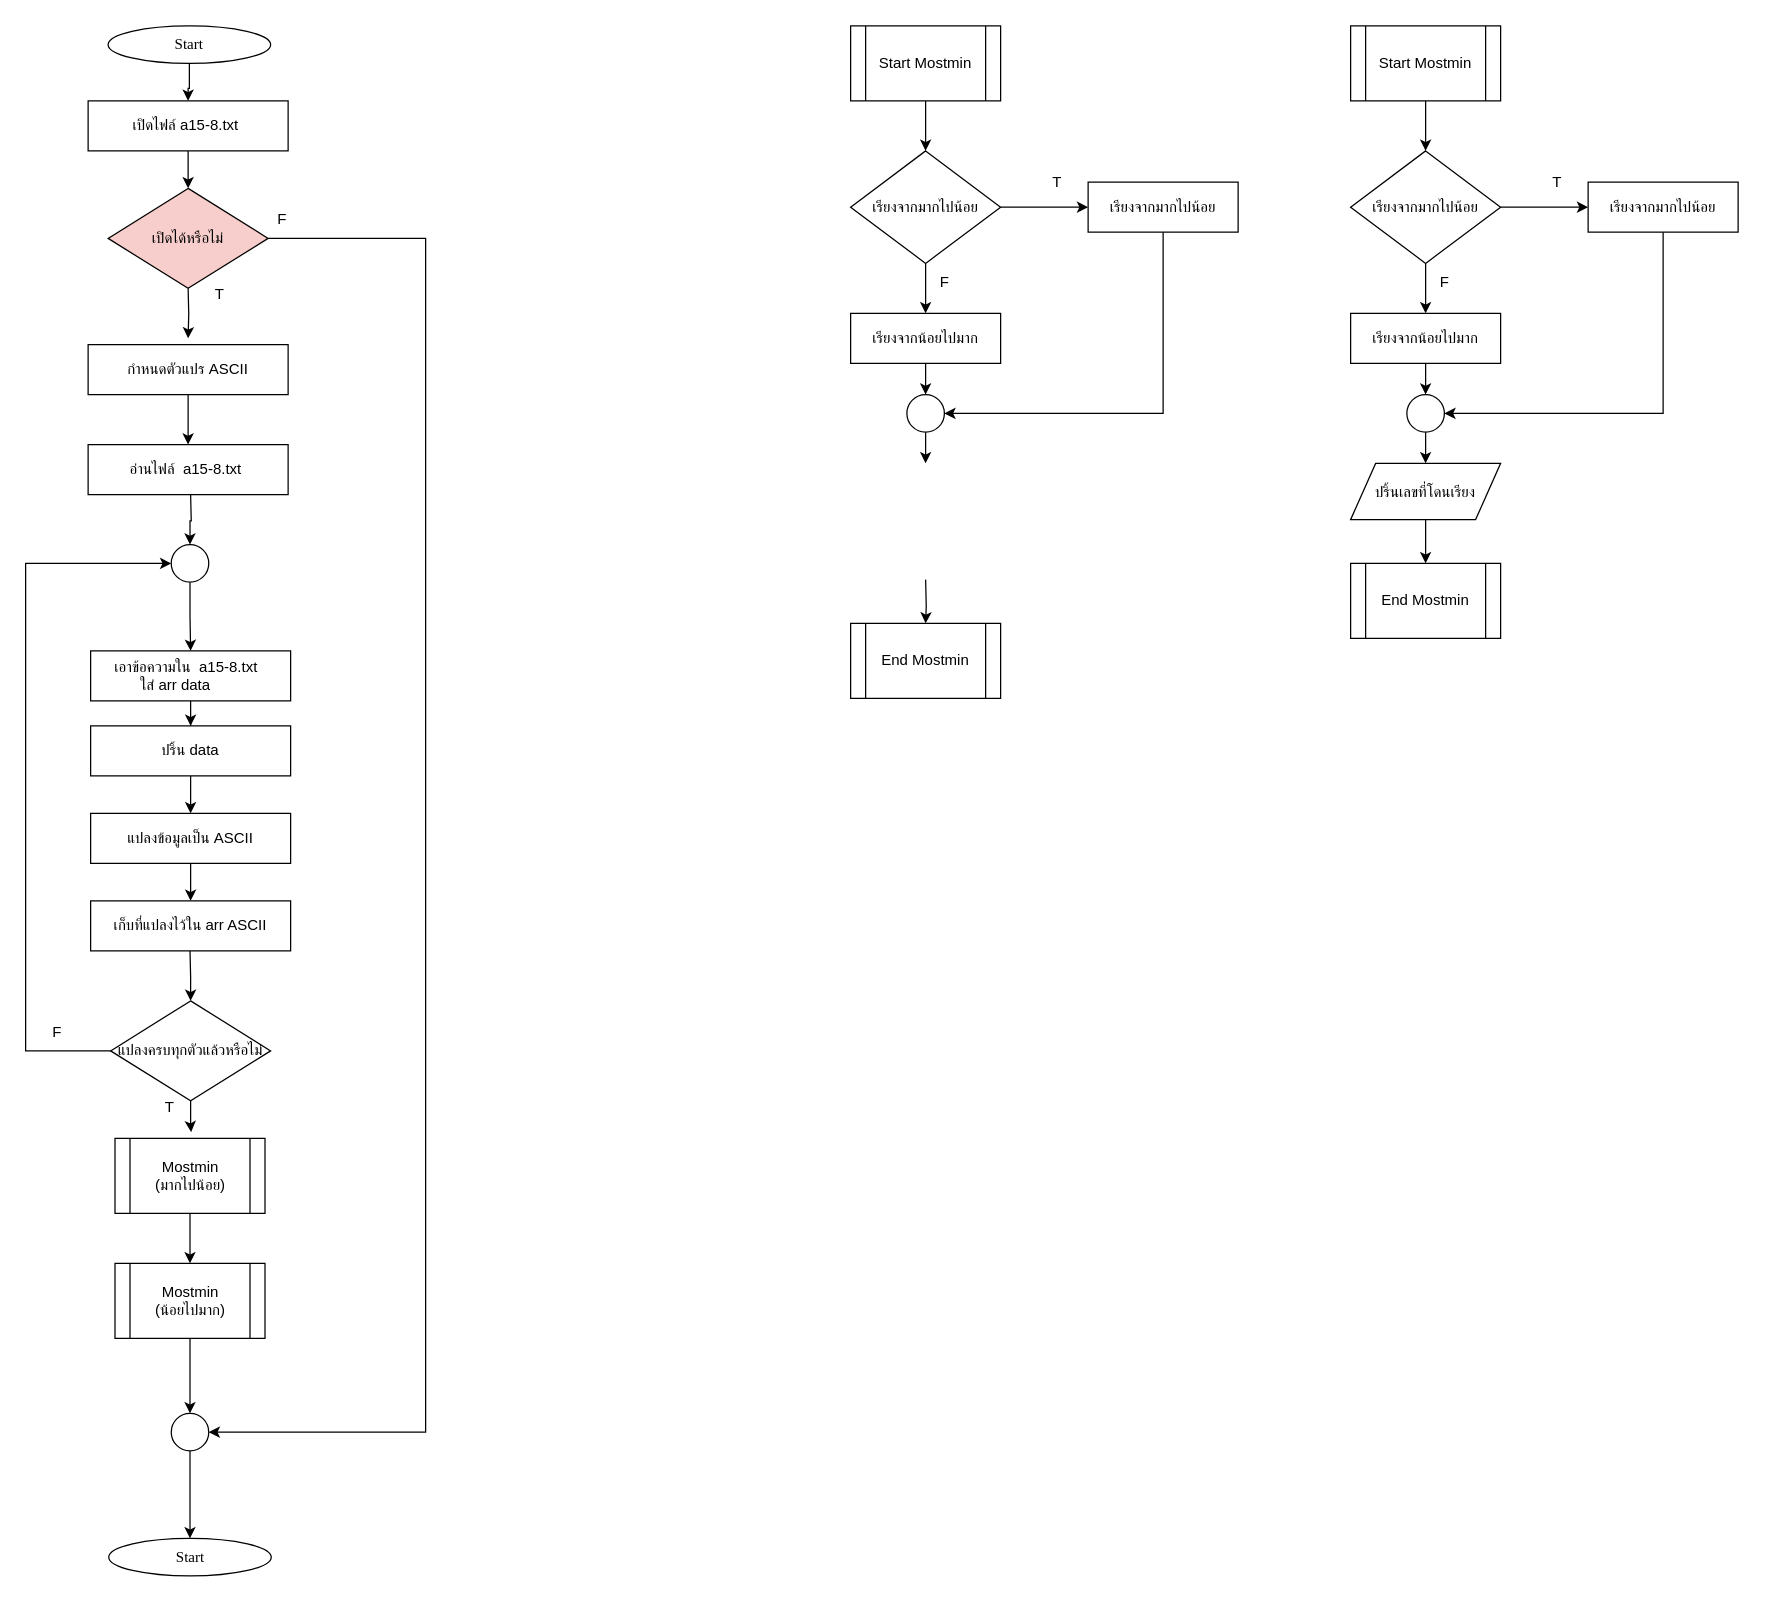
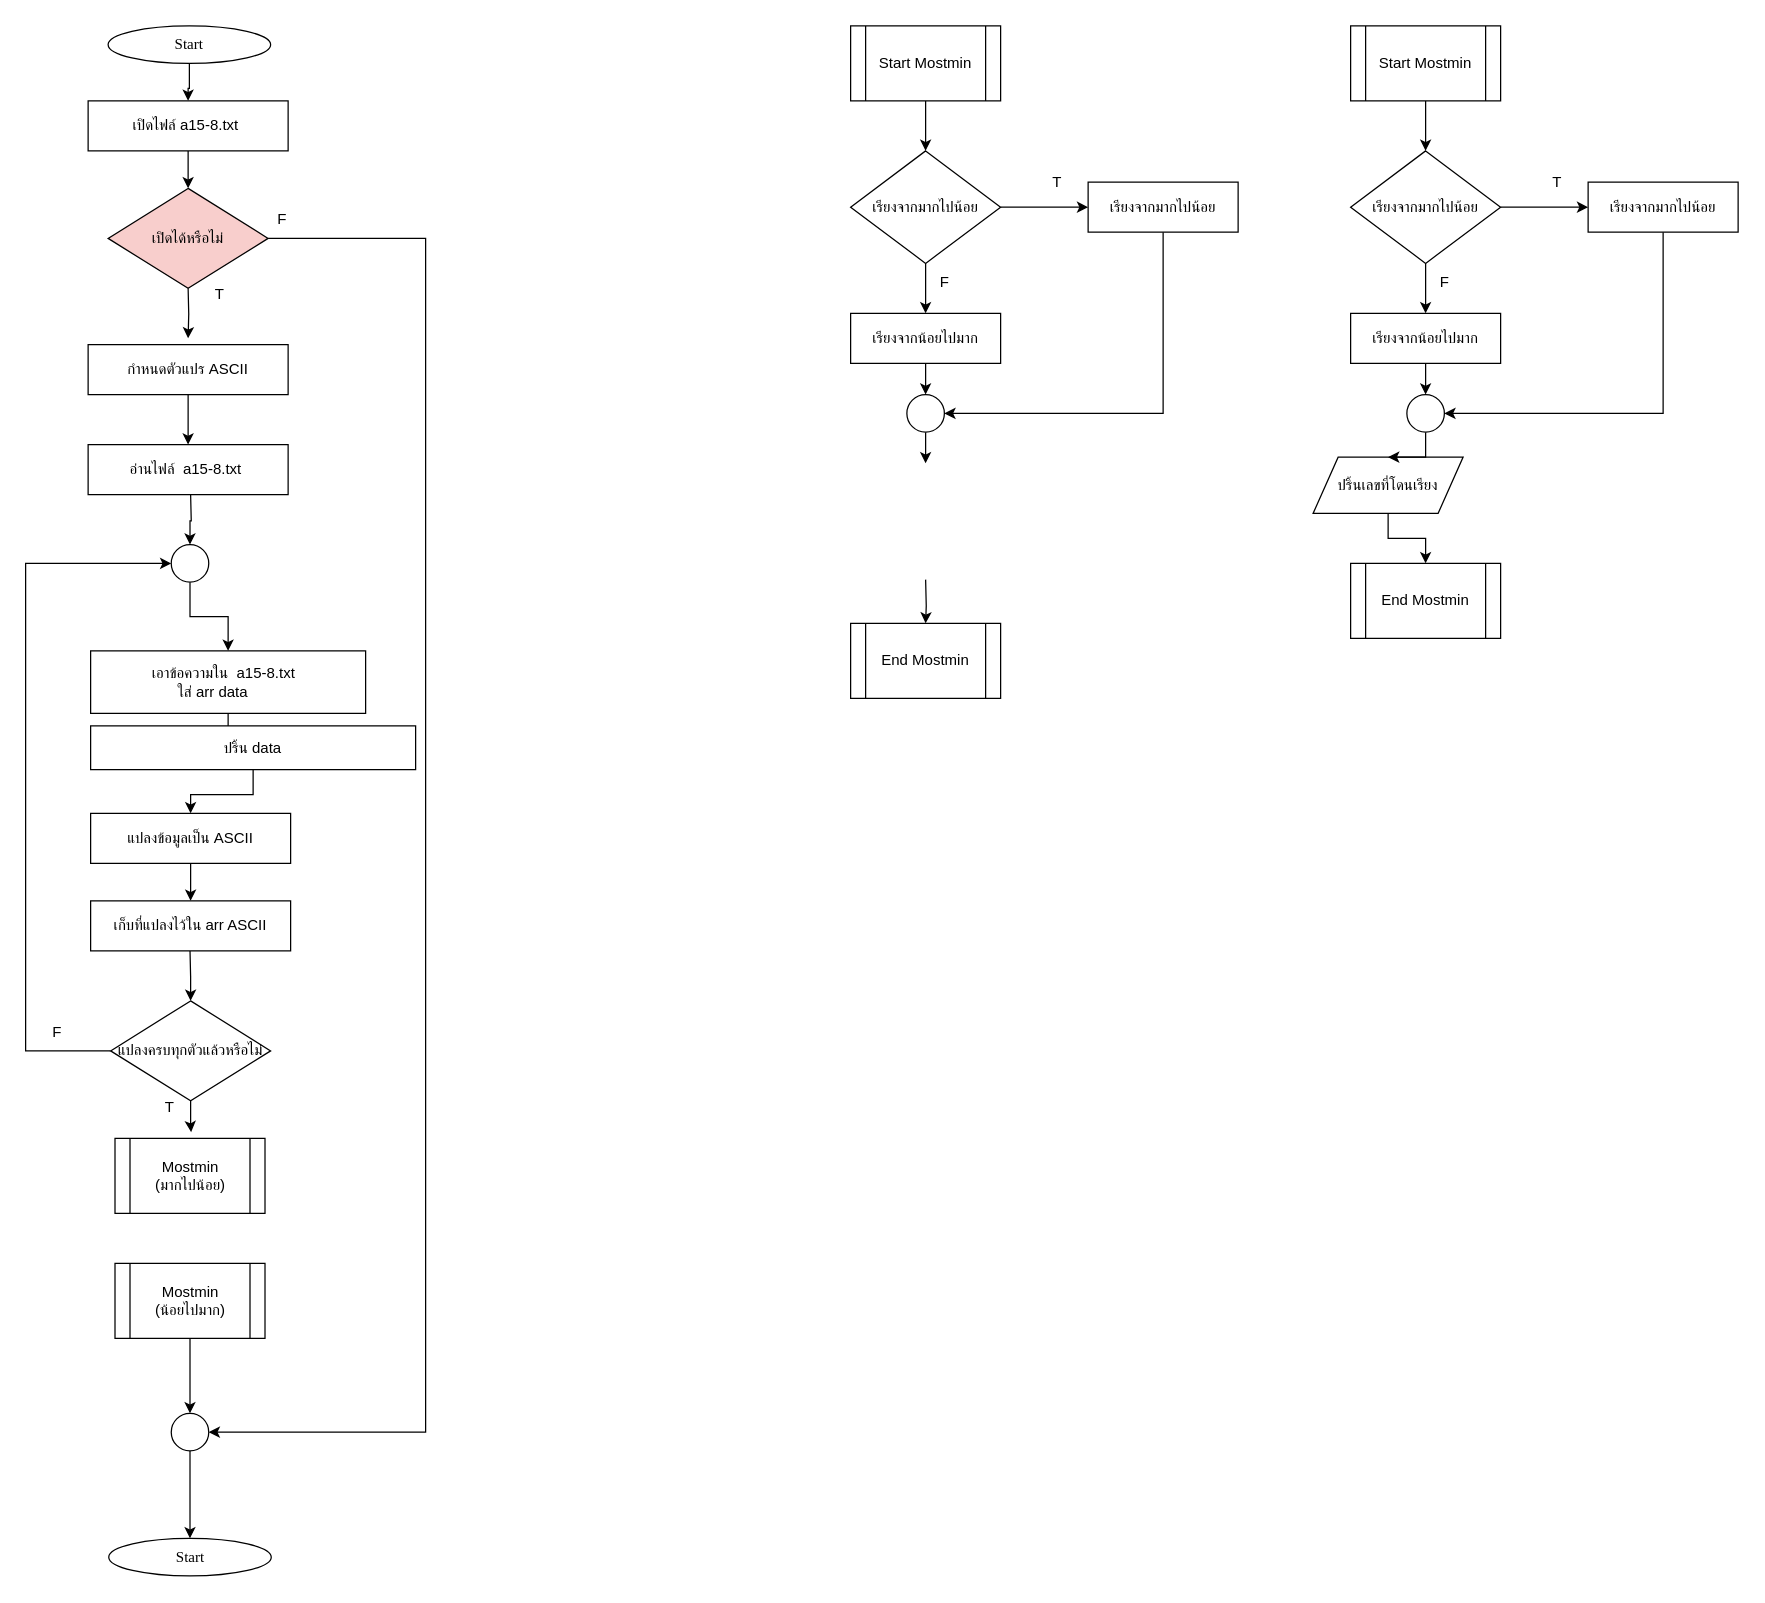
- <mxCell id="63" value="ปริ้นเลขที่โดนเรียง" style="shape=parallelogram;perimeter=parallelogramPerimeter;whiteSpace=wrap;html=1;fixedSize=1;" vertex="1" parent="1"><mxGeometry x="1080" y="370" width="120" height="45" as="geometry" /></mxCell>
+ <mxCell id="63" value="ปริ้นเลขที่โดนเรียง" style="shape=parallelogram;perimeter=parallelogramPerimeter;whiteSpace=wrap;html=1;fixedSize=1;" vertex="1" parent="1"><mxGeometry x="1050" y="365" width="120" height="45" as="geometry" /></mxCell>
- <mxCell id="13" value="เอาข้อความใน&amp;nbsp;&amp;nbsp;a15-8.txt&amp;nbsp;&amp;nbsp;&lt;div&gt;ใส่ arr data&lt;span style=&quot;white-space: pre;&quot;&gt;&#09;&lt;/span&gt;&lt;/div&gt;" style="rounded=0;whiteSpace=wrap;html=1;" parent="1" vertex="1"><mxGeometry x="72" y="520" width="160" height="40" as="geometry" /></mxCell>
+ <mxCell id="13" value="เอาข้อความใน&amp;nbsp;&amp;nbsp;a15-8.txt&amp;nbsp;&amp;nbsp;&lt;div&gt;ใส่ arr data&lt;span style=&quot;white-space: pre;&quot;&gt;&#09;&lt;/span&gt;&lt;/div&gt;" style="rounded=0;whiteSpace=wrap;html=1;" parent="1" vertex="1"><mxGeometry x="72" y="520" width="220" height="50" as="geometry" /></mxCell>
- <mxCell id="43" value="ปริ้น data" style="rounded=0;whiteSpace=wrap;html=1;" vertex="1" parent="1"><mxGeometry x="72" y="580" width="160" height="40" as="geometry" /></mxCell>
+ <mxCell id="43" value="ปริ้น data" style="rounded=0;whiteSpace=wrap;html=1;" vertex="1" parent="1"><mxGeometry x="72" y="580" width="260" height="35" as="geometry" /></mxCell>
- <mxCell id="46" value="" style="edgeStyle=orthogonalEdgeStyle;rounded=0;orthogonalLoop=1;jettySize=auto;html=1;" edge="1" parent="1" source="47" target="49"><mxGeometry relative="1" as="geometry" /></mxCell>
